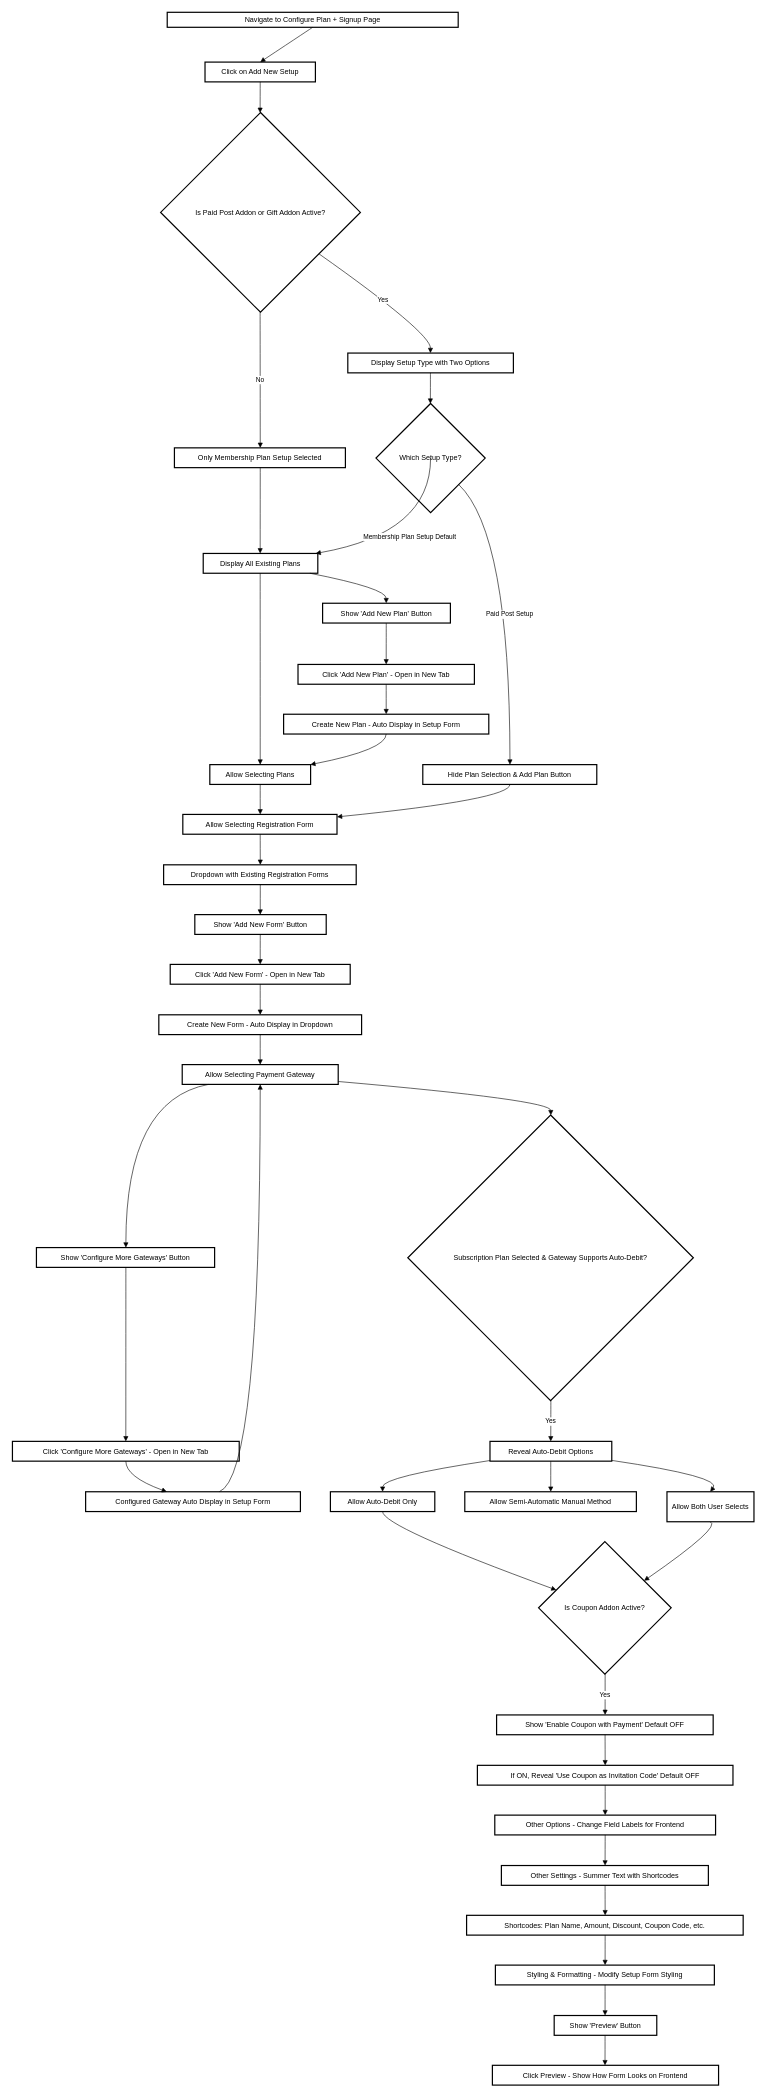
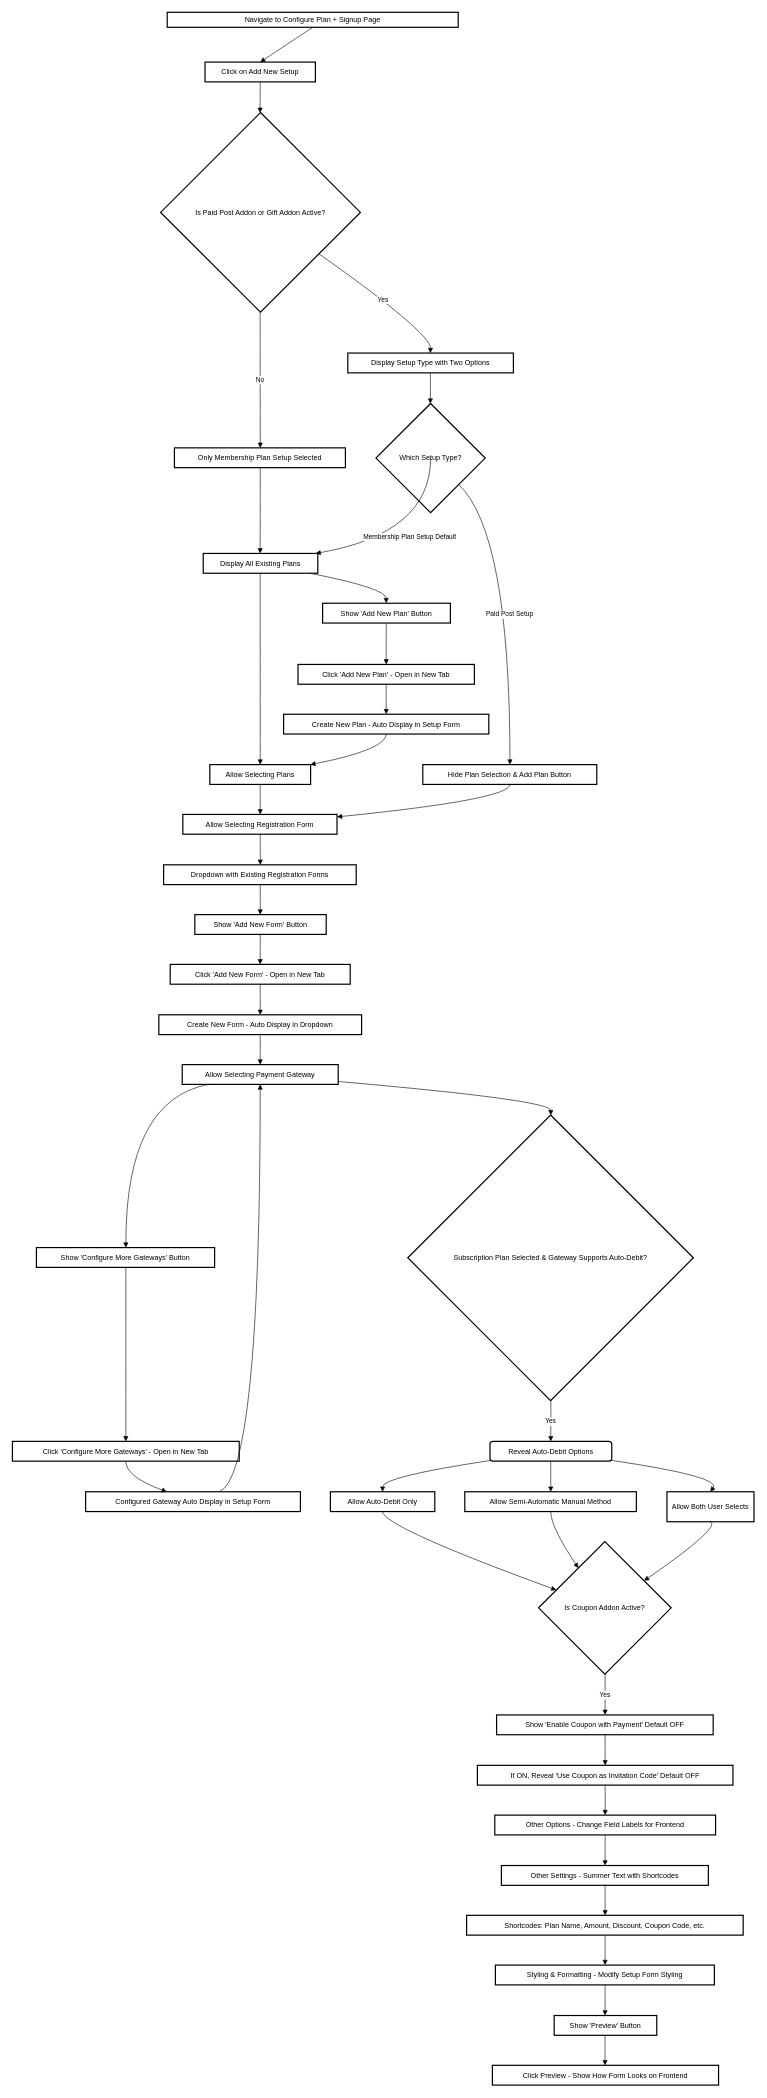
- <mxCell id="25" value="Reveal Auto-Debit Options" style="whiteSpace=wrap;strokeWidth=2;" vertex="1" parent="1"><mxGeometry x="816" y="2402" width="203" height="33" as="geometry" /></mxCell>
+ <mxCell id="25" value="Reveal Auto-Debit Options" style="whiteSpace=wrap;strokeWidth=2;rounded=1;" vertex="1" parent="1"><mxGeometry x="816" y="2402" width="203" height="33" as="geometry" /></mxCell>
+ <mxCell id="68" value="" style="curved=1;startArrow=none;endArrow=block;exitX=0.501;exitY=0.999;entryX=0.168;entryY=-0.0;rounded=0;" edge="1" parent="1" source="27" target="29"><mxGeometry relative="1" as="geometry"><Array as="points"><mxPoint x="917" y="2544" /></Array></mxGeometry></mxCell>
